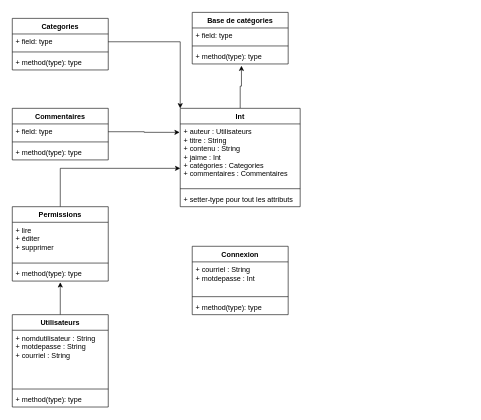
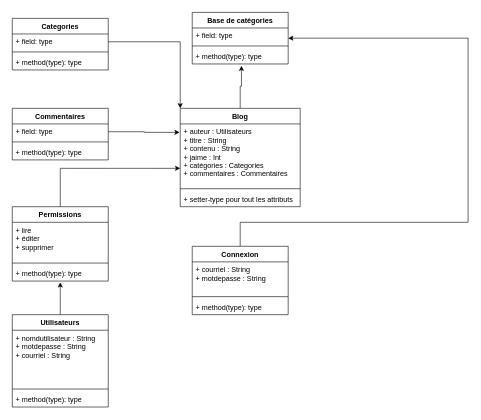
- <mxCell id="3" value="Int" style="swimlane;fontStyle=1;align=center;verticalAlign=top;childLayout=stackLayout;horizontal=1;startSize=26;horizontalStack=0;resizeParent=1;resizeParentMax=0;resizeLast=0;collapsible=1;marginBottom=0;" parent="1" vertex="1"><mxGeometry x="300" y="180" width="200" height="164" as="geometry" /></mxCell>
+ <mxCell id="3" value="Blog" style="swimlane;fontStyle=1;align=center;verticalAlign=top;childLayout=stackLayout;horizontal=1;startSize=26;horizontalStack=0;resizeParent=1;resizeParentMax=0;resizeLast=0;collapsible=1;marginBottom=0;" parent="1" vertex="1"><mxGeometry x="300" y="180" width="200" height="164" as="geometry" /></mxCell>
+ <mxCell id="21" style="edgeStyle=orthogonalEdgeStyle;rounded=0;orthogonalLoop=1;jettySize=auto;html=1;entryX=1;entryY=0.5;entryDx=0;entryDy=0;" edge="1" parent="1" source="22" target="26"><mxGeometry relative="1" as="geometry"><Array as="points"><mxPoint x="400" y="370" /><mxPoint x="780" y="370" /><mxPoint x="780" y="63" /></Array></mxGeometry></mxCell>
- <mxCell id="23" value="+ courriel : String&#10;+ motdepasse : Int&#10;" style="text;strokeColor=none;fillColor=none;align=left;verticalAlign=top;spacingLeft=4;spacingRight=4;overflow=hidden;rotatable=0;points=[[0,0.5],[1,0.5]];portConstraint=eastwest;" vertex="1" parent="22"><mxGeometry y="26" width="160" height="54" as="geometry" /></mxCell>
+ <mxCell id="23" value="+ courriel : String&#10;+ motdepasse : String&#10;" style="text;strokeColor=none;fillColor=none;align=left;verticalAlign=top;spacingLeft=4;spacingRight=4;overflow=hidden;rotatable=0;points=[[0,0.5],[1,0.5]];portConstraint=eastwest;" vertex="1" parent="22"><mxGeometry y="26" width="160" height="54" as="geometry" /></mxCell>
